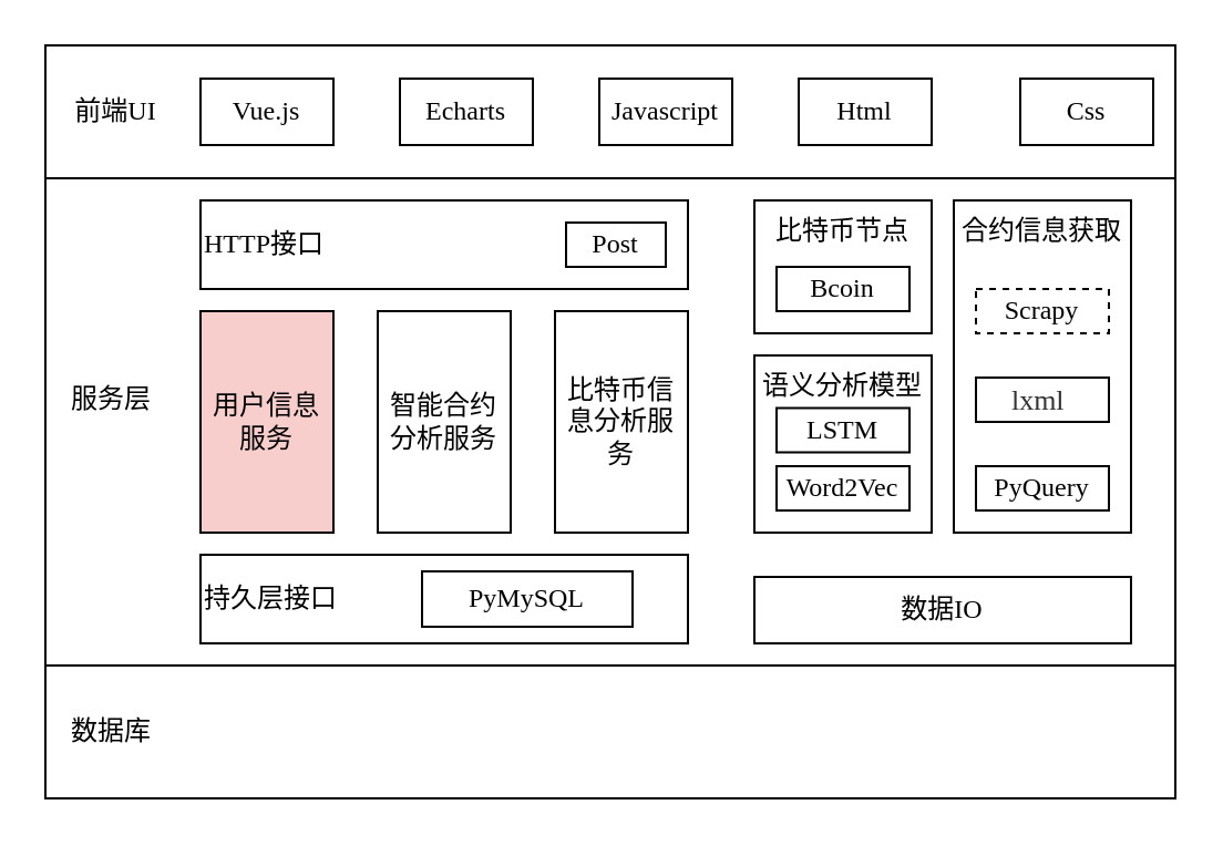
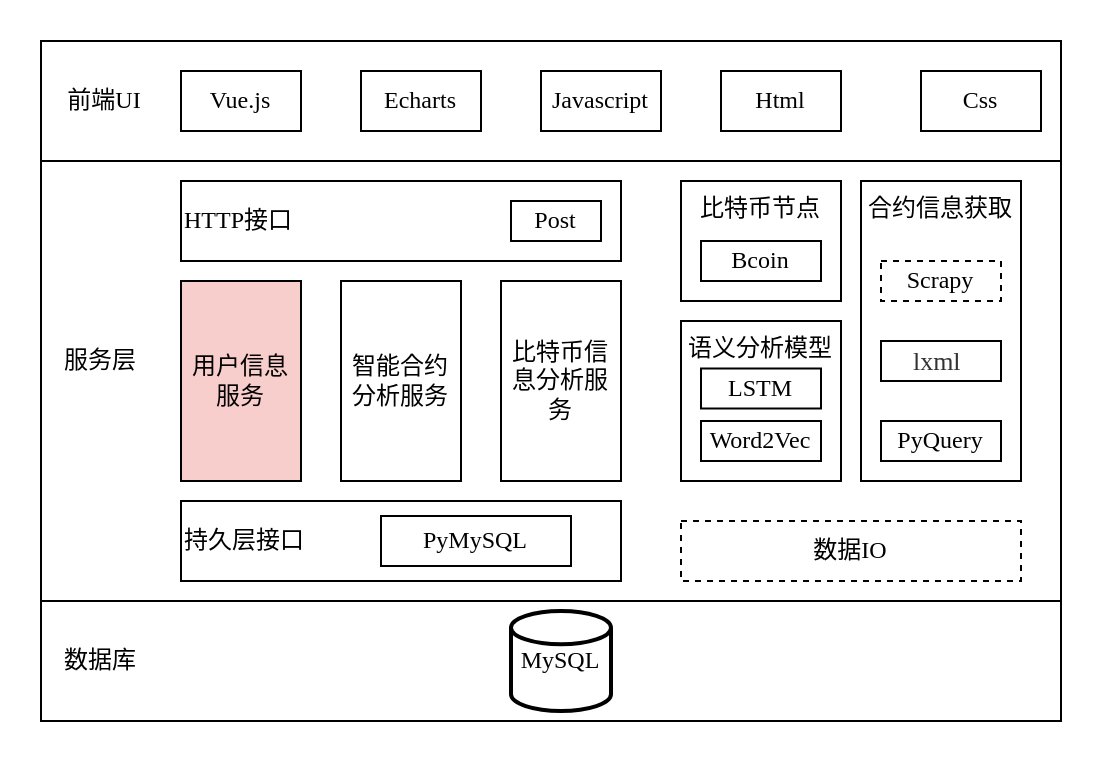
- <mxCell id="13" value="数据IO" style="rounded=0;whiteSpace=wrap;html=1;fontFamily=Noto Serif SC;fontSource=https%3A%2F%2Ffonts.googleapis.com%2Fcss%3Ffamily%3DNoto%2BSerif%2BSC;" parent="1" vertex="1"><mxGeometry x="340" y="260" width="170" height="30" as="geometry" /></mxCell>
+ <mxCell id="13" value="数据IO" style="rounded=0;whiteSpace=wrap;html=1;fontFamily=Noto Serif SC;fontSource=https%3A%2F%2Ffonts.googleapis.com%2Fcss%3Ffamily%3DNoto%2BSerif%2BSC;dashed=1;" parent="1" vertex="1"><mxGeometry x="340" y="260" width="170" height="30" as="geometry" /></mxCell>
+ <mxCell id="18" value="MySQL" style="strokeWidth=2;html=1;shape=mxgraph.flowchart.database;whiteSpace=wrap;fontFamily=Noto Serif SC;fontSource=https%3A%2F%2Ffonts.googleapis.com%2Fcss%3Ffamily%3DNoto%2BSerif%2BSC;" parent="1" vertex="1"><mxGeometry x="255" y="305" width="50" height="50" as="geometry" /></mxCell>
